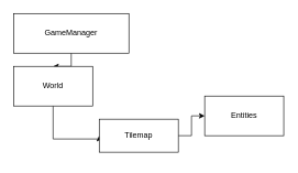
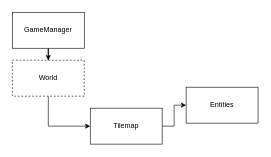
- <mxCell id="3" value="GameManager" style="rounded=0;whiteSpace=wrap;html=1;" vertex="1" parent="1"><mxGeometry x="20" y="20" width="175" height="60" as="geometry" /></mxCell>
+ <mxCell id="3" value="GameManager" style="rounded=0;whiteSpace=wrap;html=1;" vertex="1" parent="1"><mxGeometry x="20" y="20" width="120" height="60" as="geometry" /></mxCell>
- <mxCell id="5" value="World" style="rounded=0;whiteSpace=wrap;html=1;" vertex="1" parent="1"><mxGeometry x="20" y="100" width="120" height="60" as="geometry" /></mxCell>
+ <mxCell id="5" value="World" style="rounded=0;whiteSpace=wrap;html=1;dashed=1;" vertex="1" parent="1"><mxGeometry x="20" y="100" width="120" height="60" as="geometry" /></mxCell>
- <mxCell id="7" value="Tilemap" style="rounded=0;whiteSpace=wrap;html=1;" vertex="1" parent="1"><mxGeometry x="150" y="180" width="120" height="50" as="geometry" /></mxCell>
+ <mxCell id="7" value="Tilemap" style="rounded=0;whiteSpace=wrap;html=1;" vertex="1" parent="1"><mxGeometry x="150" y="180" width="120" height="60" as="geometry" /></mxCell>
